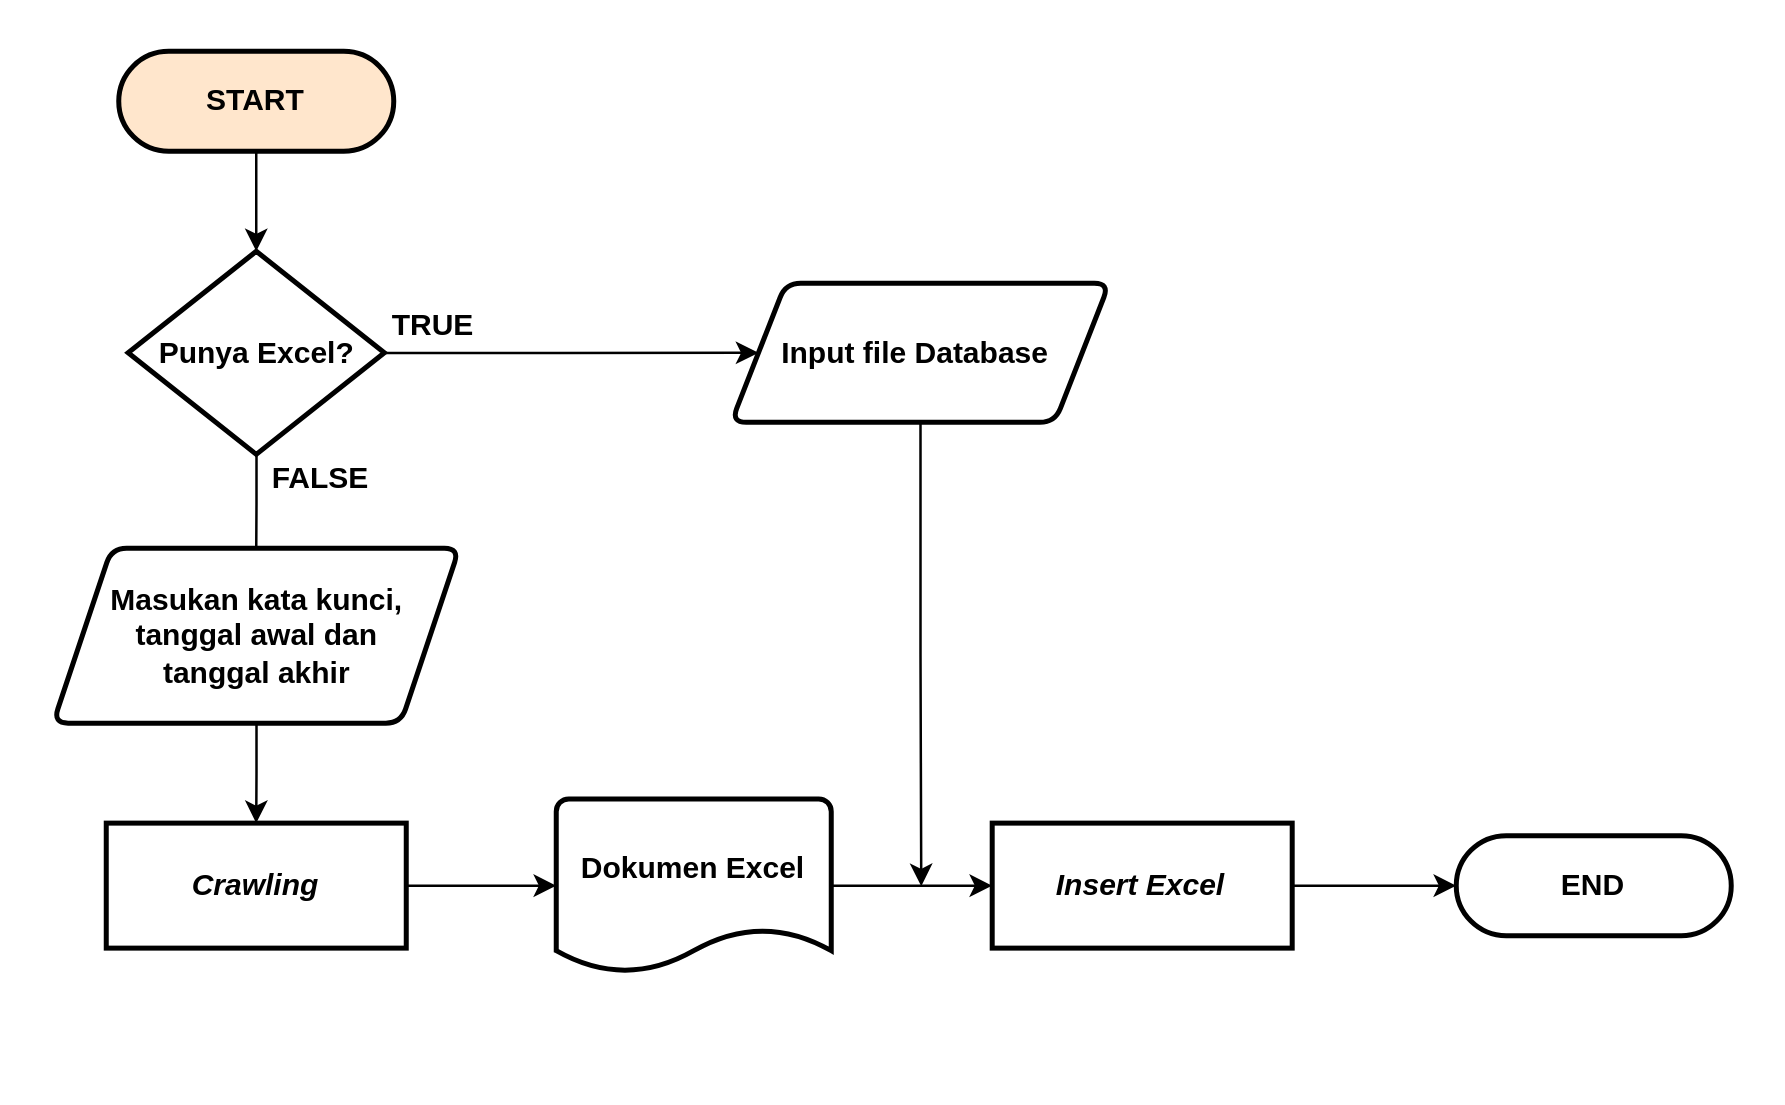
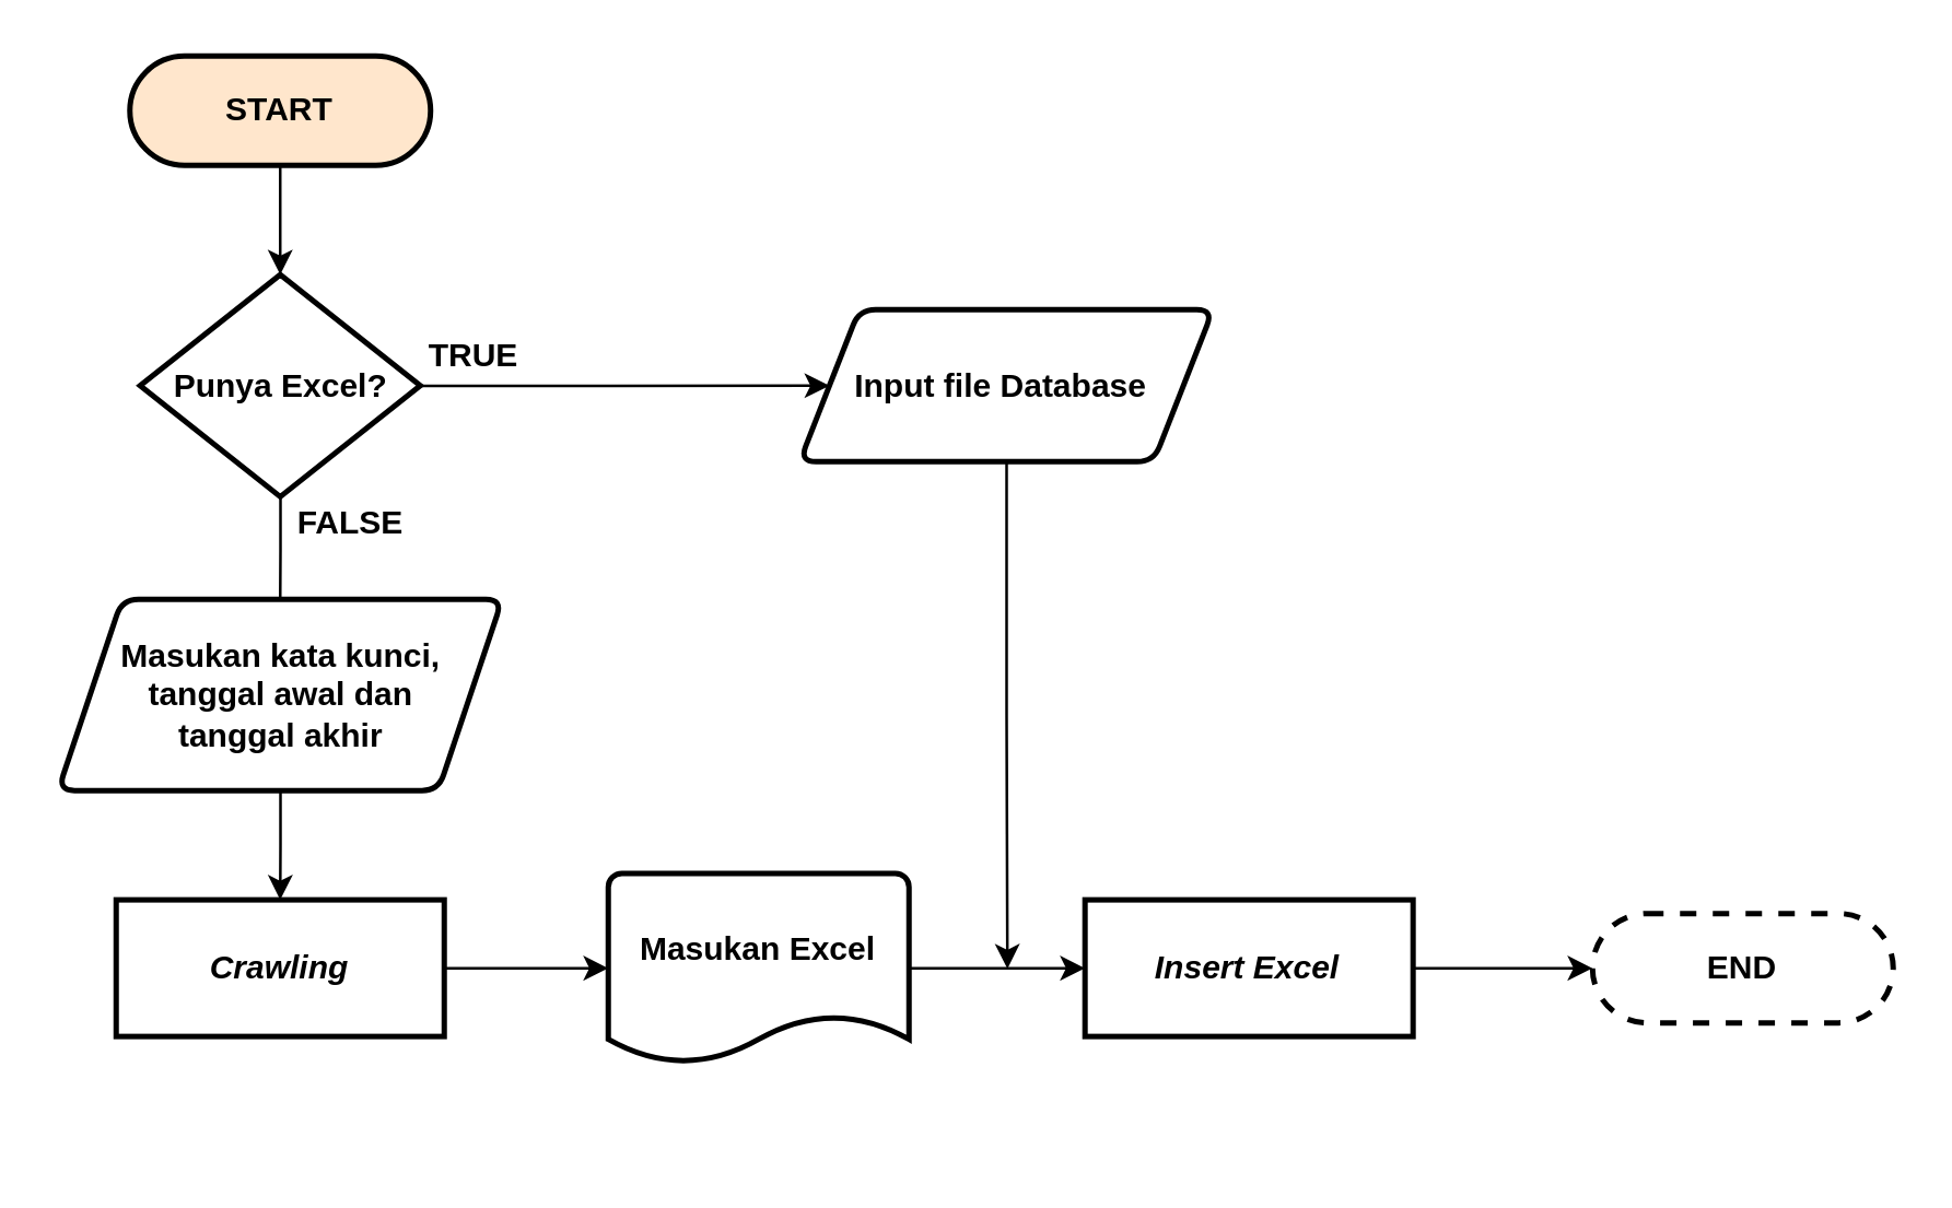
- <mxCell id="15" value="&lt;b&gt;Dokumen Excel&lt;br&gt;&lt;br&gt;&lt;/b&gt;" style="strokeWidth=2;html=1;shape=mxgraph.flowchart.document2;whiteSpace=wrap;size=0.25;fontSize=12;" parent="1" vertex="1"><mxGeometry x="222" y="319.07" width="110" height="69.37" as="geometry" /></mxCell>
+ <mxCell id="15" value="&lt;b&gt;Masukan Excel&lt;br&gt;&lt;br&gt;&lt;/b&gt;" style="strokeWidth=2;html=1;shape=mxgraph.flowchart.document2;whiteSpace=wrap;size=0.25;fontSize=12;" parent="1" vertex="1"><mxGeometry x="222" y="319.07" width="110" height="69.37" as="geometry" /></mxCell>
- <mxCell id="16" value="&lt;b&gt;END&lt;/b&gt;" style="rounded=1;whiteSpace=wrap;html=1;absoluteArcSize=1;arcSize=140;strokeWidth=2;fontSize=12;" parent="1" vertex="1"><mxGeometry x="582" y="333.75" width="110" height="40" as="geometry" /></mxCell>
+ <mxCell id="16" value="&lt;b&gt;END&lt;/b&gt;" style="rounded=1;whiteSpace=wrap;html=1;absoluteArcSize=1;arcSize=140;strokeWidth=2;fontSize=12;dashed=1;" parent="1" vertex="1"><mxGeometry x="582" y="333.75" width="110" height="40" as="geometry" /></mxCell>
